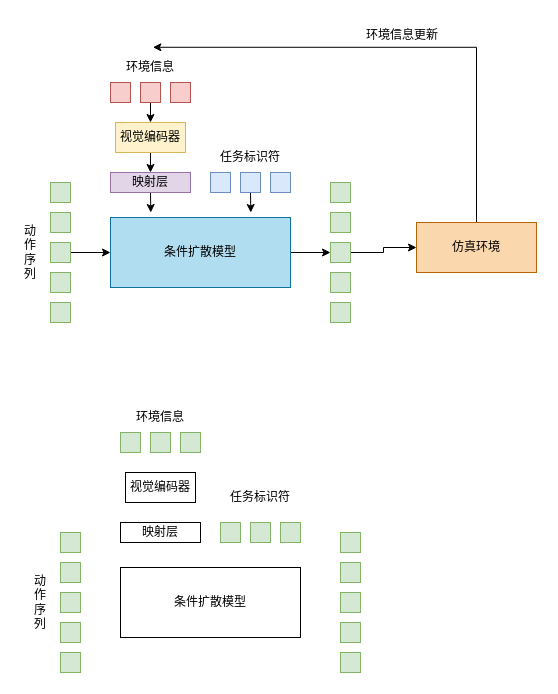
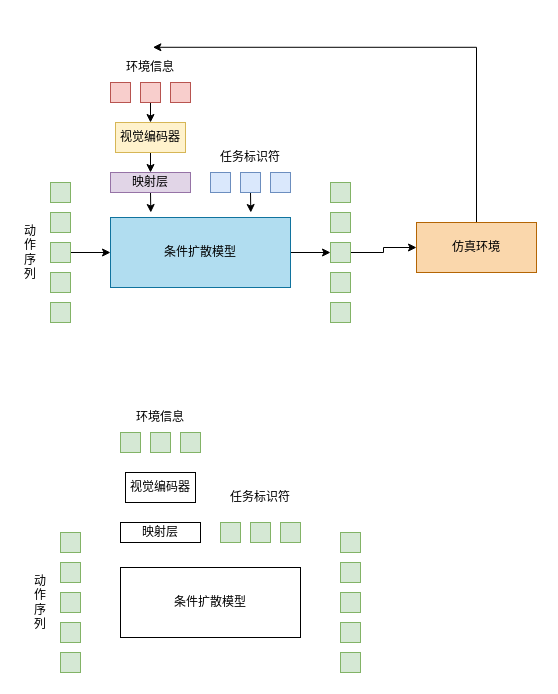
- <mxCell id="55" value="环境信息更新" style="text;html=1;align=center;verticalAlign=middle;whiteSpace=wrap;rounded=0;" vertex="1" parent="1"><mxGeometry x="365" y="20" width="74" height="30" as="geometry" /></mxCell>
